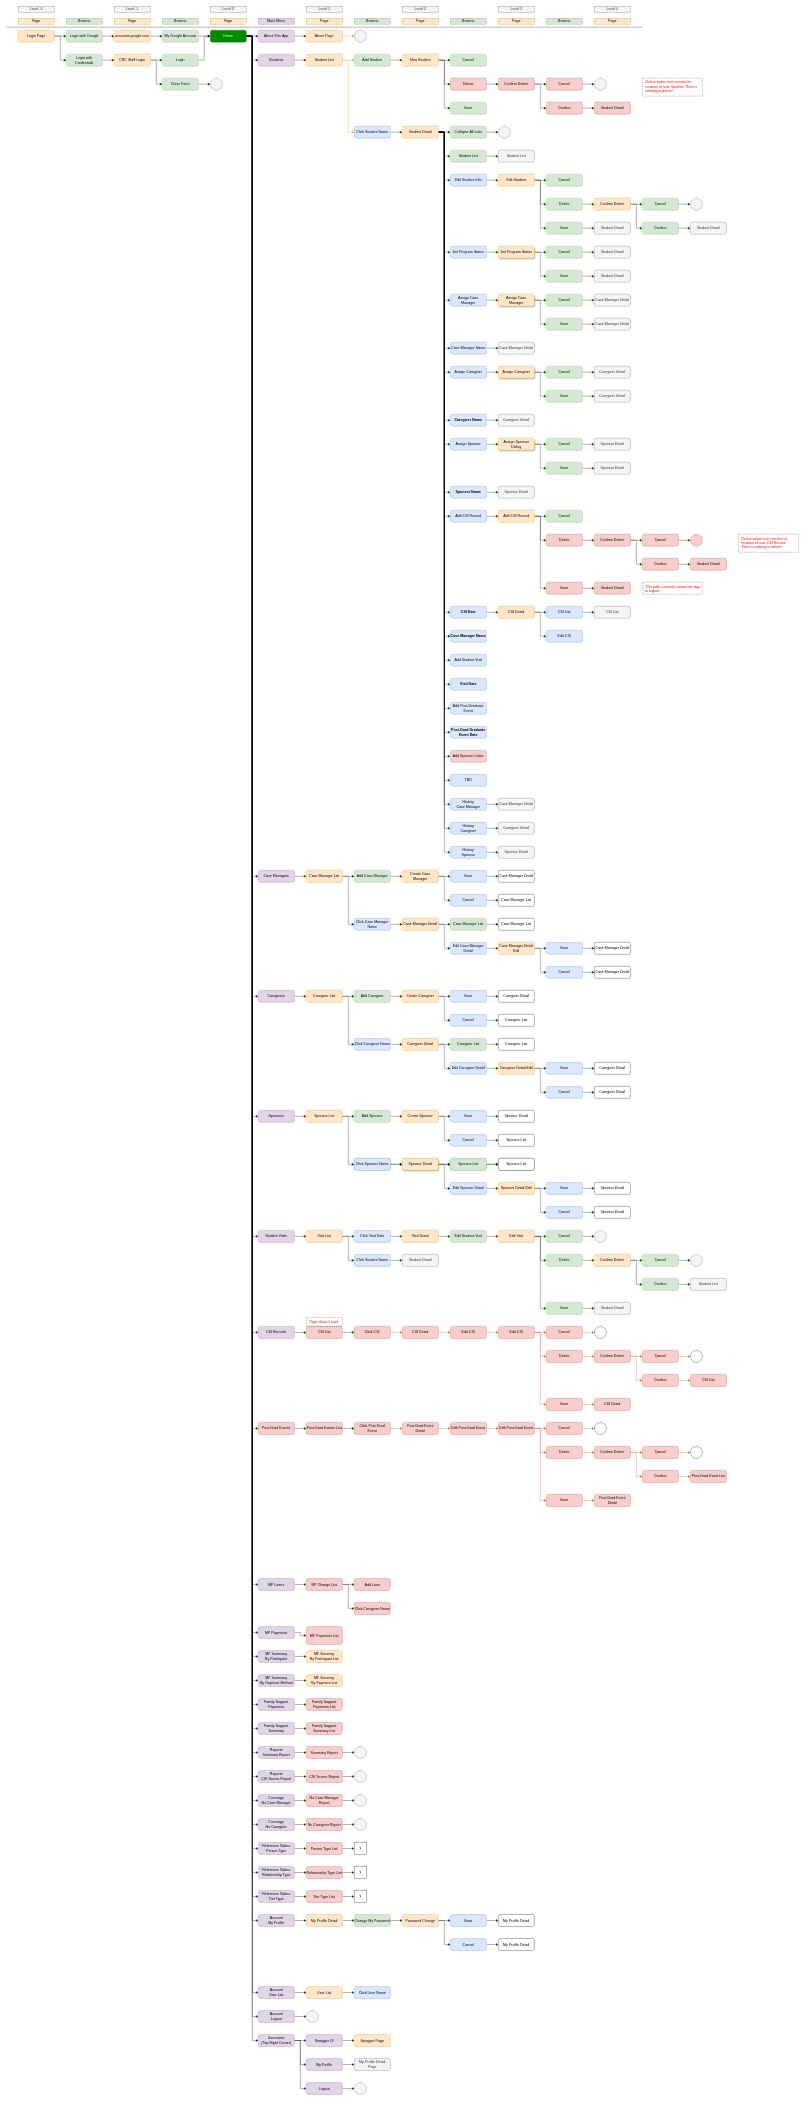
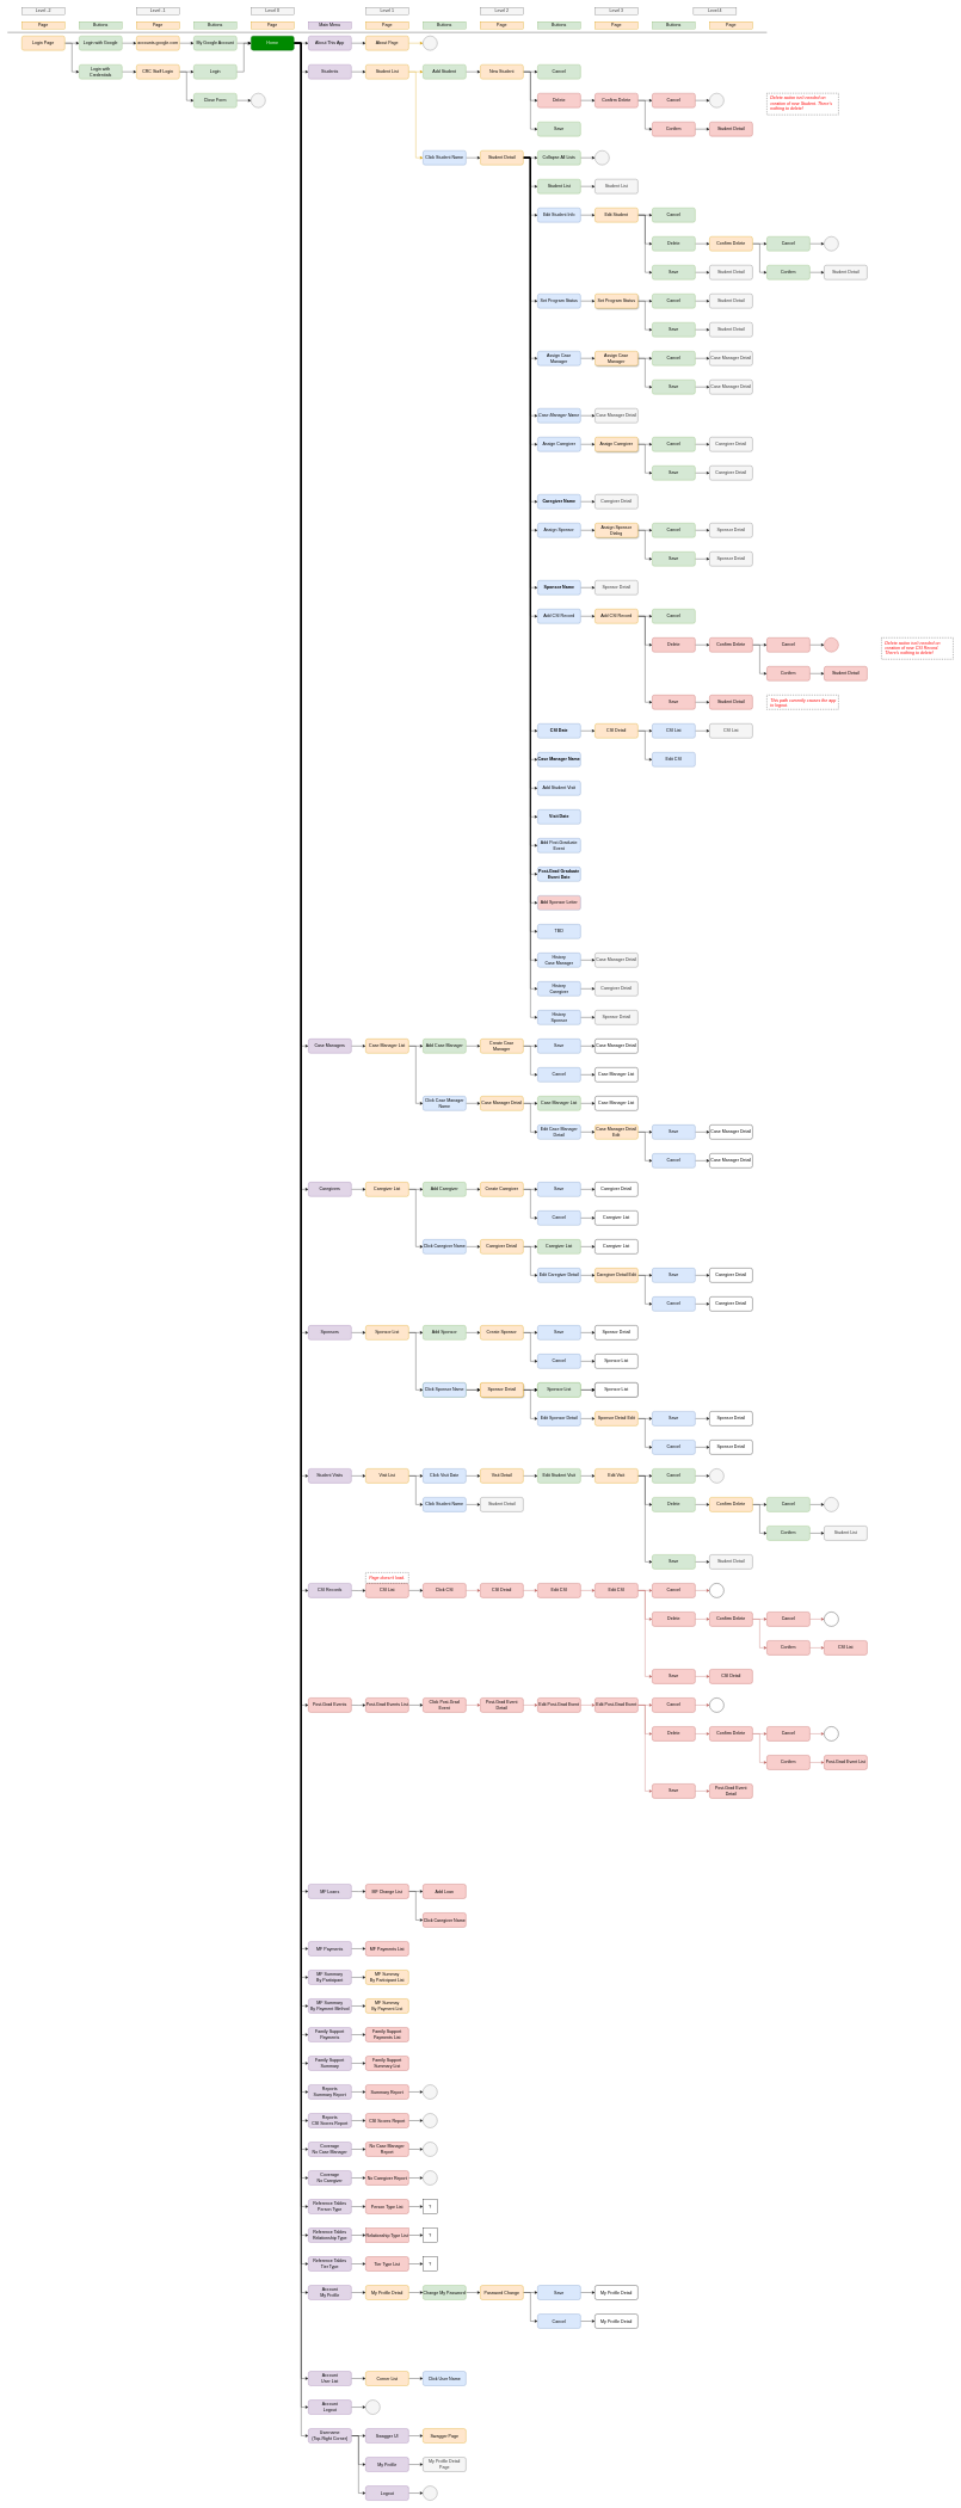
- <mxCell id="152" value="Level 4" style="text;html=1;strokeColor=#666666;fillColor=#f5f5f5;align=center;verticalAlign=middle;whiteSpace=wrap;rounded=0;fontColor=#333333;" parent="1" vertex="1"><mxGeometry x="1980" y="20" width="120" height="20" as="geometry" /></mxCell>
+ <mxCell id="152" value="Level 4" style="text;html=1;strokeColor=#666666;fillColor=#f5f5f5;align=center;verticalAlign=middle;whiteSpace=wrap;rounded=0;fontColor=#333333;" parent="1" vertex="1"><mxGeometry x="1935" y="20" width="120" height="20" as="geometry" /></mxCell>
- <mxCell id="364" value="MF Payments List" style="rounded=1;whiteSpace=wrap;html=1;fillColor=#f8cecc;strokeColor=#b85450;" vertex="1" parent="1"><mxGeometry x="1020" y="5420" width="120" height="60" as="geometry" /></mxCell>
+ <mxCell id="364" value="MF Payments List" style="rounded=1;whiteSpace=wrap;html=1;fillColor=#f8cecc;strokeColor=#b85450;" vertex="1" parent="1"><mxGeometry x="1020" y="5420" width="120" height="40" as="geometry" /></mxCell>
- <mxCell id="381" value="Relationship Type List" style="rounded=1;whiteSpace=wrap;html=1;fillColor=#f8cecc;strokeColor=#b85450;" vertex="1" parent="1"><mxGeometry x="1020" y="6220" width="120" height="40" as="geometry" /></mxCell>
+ <mxCell id="381" value="Relationship Type List" style="whiteSpace=wrap;html=1;fillColor=#f8cecc;strokeColor=#b85450;rounded=0;" vertex="1" parent="1"><mxGeometry x="1020" y="6220" width="120" height="40" as="geometry" /></mxCell>
- <mxCell id="389" value="User List" style="rounded=1;whiteSpace=wrap;html=1;fillColor=#ffe6cc;strokeColor=#d79b00;" vertex="1" parent="1"><mxGeometry x="1020" y="6620" width="120" height="40" as="geometry" /></mxCell>
+ <mxCell id="389" value="Corner List" style="rounded=1;whiteSpace=wrap;html=1;fillColor=#ffe6cc;strokeColor=#d79b00;" vertex="1" parent="1"><mxGeometry x="1020" y="6620" width="120" height="40" as="geometry" /></mxCell>
